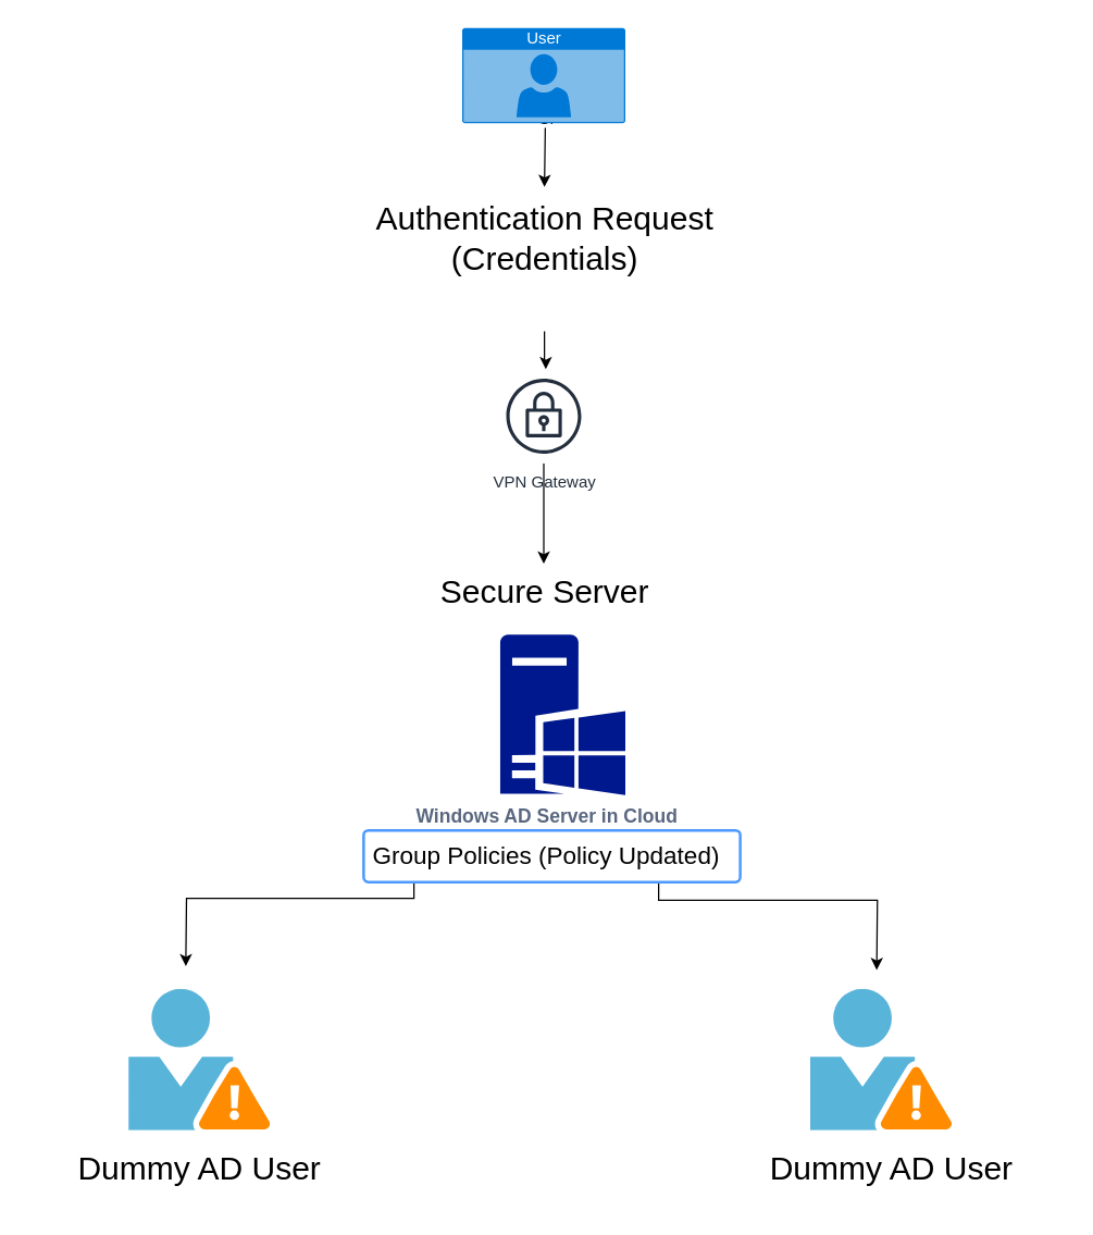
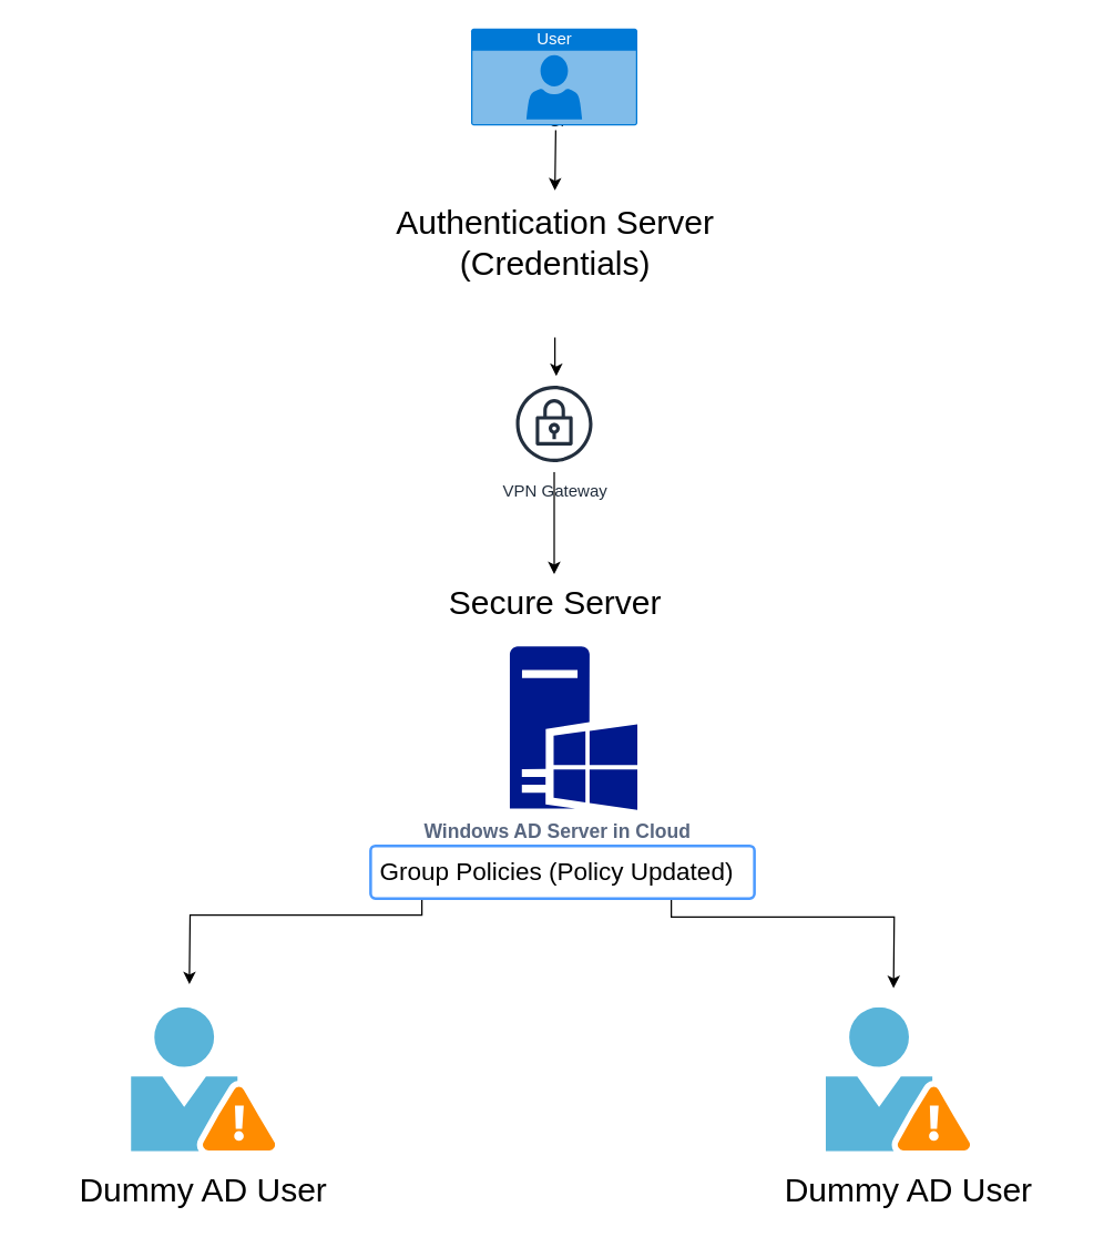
- <mxCell id="15" value="&lt;font style=&quot;font-size: 24px;&quot;&gt;Authentication Request&lt;/font&gt;&lt;div&gt;&lt;font style=&quot;font-size: 24px;&quot;&gt;(Credentials)&lt;/font&gt;&lt;/div&gt;" style="text;html=1;align=center;verticalAlign=middle;resizable=0;points=[];autosize=1;strokeColor=none;fillColor=none;" vertex="1" parent="1"><mxGeometry x="267" y="140" width="266" height="70" as="geometry" /></mxCell>
+ <mxCell id="15" value="&lt;font style=&quot;font-size: 24px;&quot;&gt;Authentication Server&lt;/font&gt;&lt;div&gt;&lt;font style=&quot;font-size: 24px;&quot;&gt;(Credentials)&lt;/font&gt;&lt;/div&gt;" style="text;html=1;align=center;verticalAlign=middle;resizable=0;points=[];autosize=1;strokeColor=none;fillColor=none;" vertex="1" parent="1"><mxGeometry x="267" y="140" width="266" height="70" as="geometry" /></mxCell>
